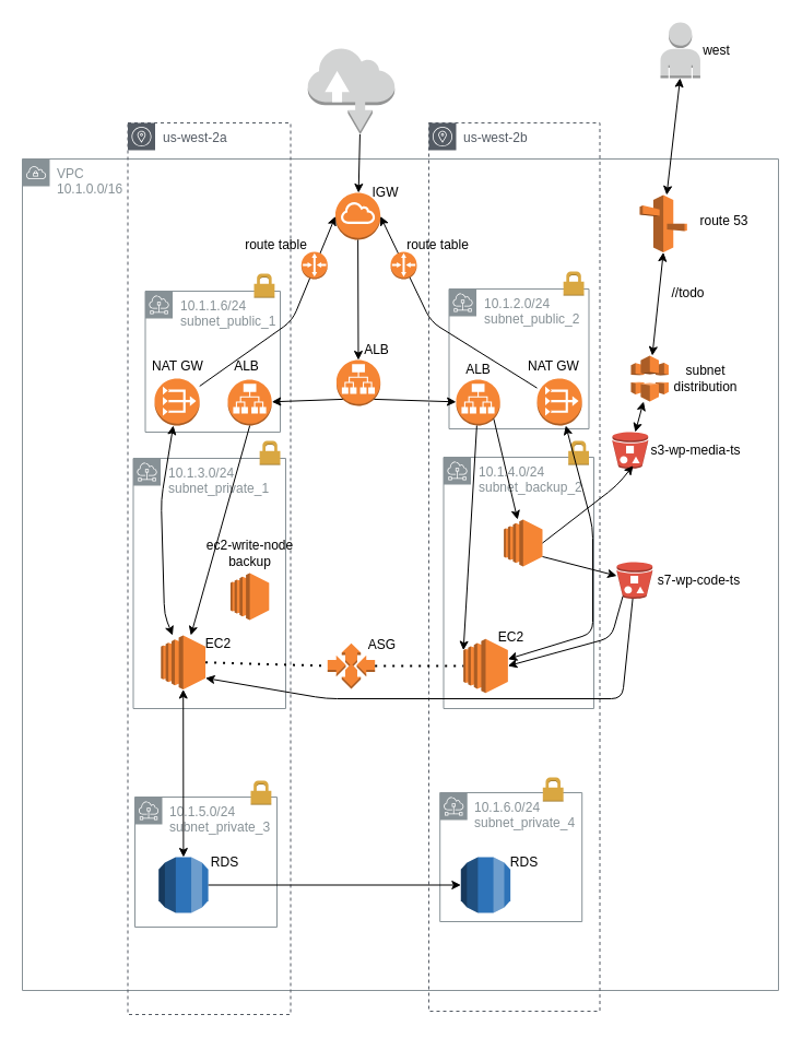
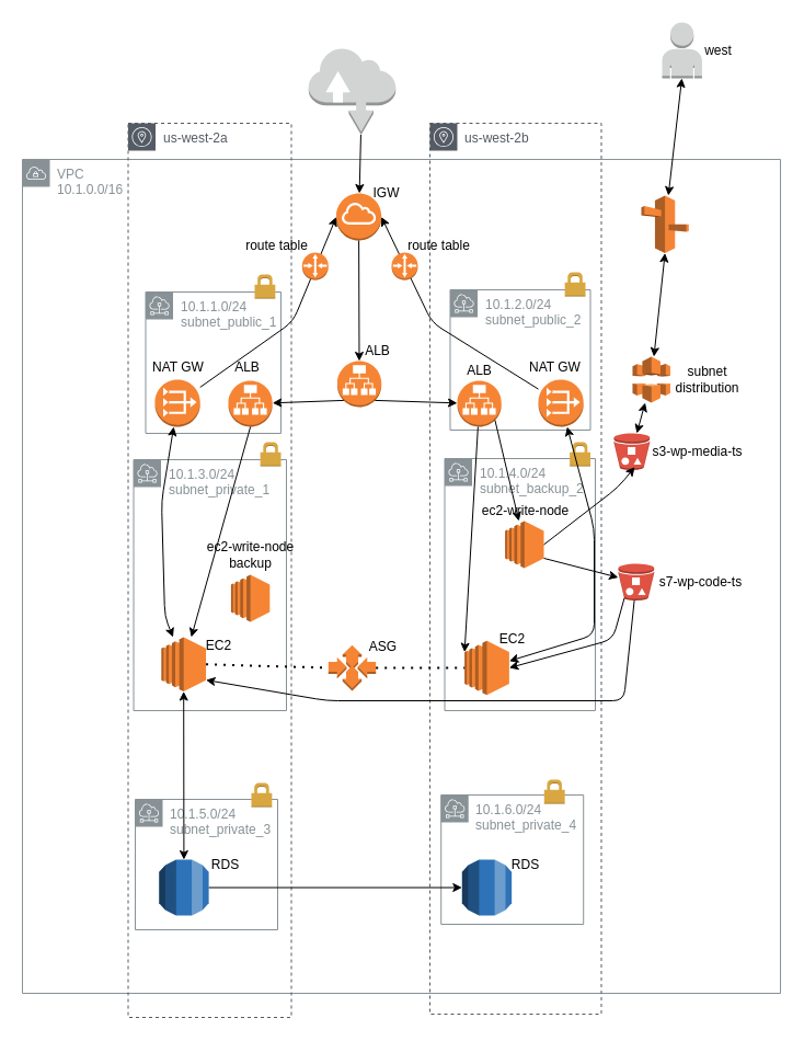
- <mxCell id="72" value="route 53" style="text;html=1;align=center;verticalAlign=middle;resizable=0;points=[];autosize=1;" parent="1" vertex="1"><mxGeometry x="635" y="193" width="54" height="18" as="geometry" /></mxCell>
- <mxCell id="74" value="//todo" style="text;html=1;align=center;verticalAlign=middle;resizable=0;points=[];autosize=1;" parent="1" vertex="1"><mxGeometry x="609" y="259" width="40" height="18" as="geometry" /></mxCell>
- <mxCell id="8" value="10.1.1.6/24&lt;br&gt;subnet_public_1" style="outlineConnect=0;gradientColor=none;html=1;whiteSpace=wrap;fontSize=12;fontStyle=0;shape=mxgraph.aws4.group;grIcon=mxgraph.aws4.group_subnet;strokeColor=#879196;fillColor=none;verticalAlign=top;align=left;spacingLeft=30;fontColor=#879196;dashed=0;" parent="1" vertex="1"><mxGeometry x="132.5" y="266" width="123.5" height="129" as="geometry" /></mxCell>
+ <mxCell id="8" value="10.1.1.0/24&lt;br&gt;subnet_public_1" style="outlineConnect=0;gradientColor=none;html=1;whiteSpace=wrap;fontSize=12;fontStyle=0;shape=mxgraph.aws4.group;grIcon=mxgraph.aws4.group_subnet;strokeColor=#879196;fillColor=none;verticalAlign=top;align=left;spacingLeft=30;fontColor=#879196;dashed=0;" parent="1" vertex="1"><mxGeometry x="132.5" y="266" width="123.5" height="129" as="geometry" /></mxCell>
+ <mxCell id="65" value="ec2-write-node" style="text;html=1;align=center;verticalAlign=middle;resizable=0;points=[];autosize=1;" parent="1" vertex="1"><mxGeometry x="434" y="457" width="89" height="18" as="geometry" /></mxCell>
